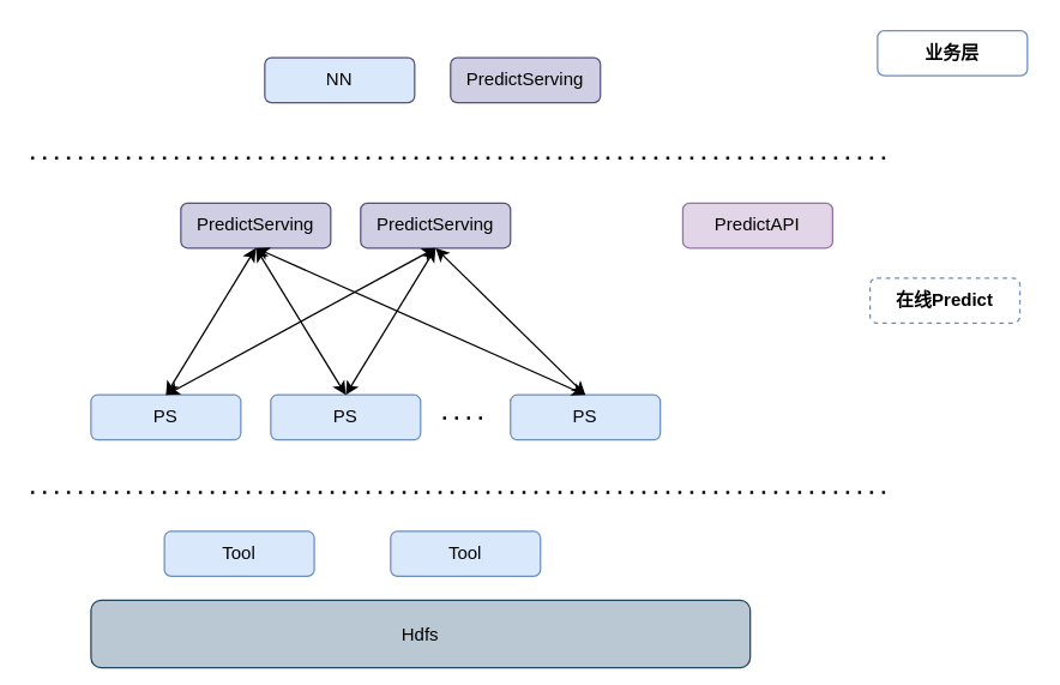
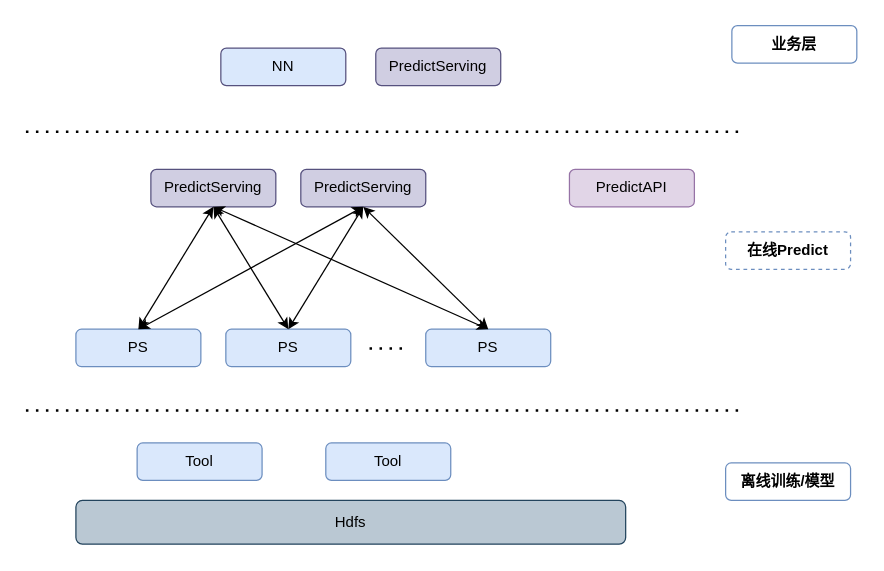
+ <mxCell id="24" value="离线训练/模型" style="rounded=1;whiteSpace=wrap;html=1;strokeColor=#6c8ebf;fillColor=none;fontStyle=1" vertex="1" parent="1"><mxGeometry x="580" y="370" width="100" height="30" as="geometry" /></mxCell>
- <mxCell id="14" value="Hdfs" style="rounded=1;whiteSpace=wrap;html=1;fillColor=#bac8d3;strokeColor=#23445d;" vertex="1" parent="1"><mxGeometry x="60" y="400" width="440" height="45" as="geometry" /></mxCell>
+ <mxCell id="14" value="Hdfs" style="rounded=1;whiteSpace=wrap;html=1;fillColor=#bac8d3;strokeColor=#23445d;" vertex="1" parent="1"><mxGeometry x="60" y="400" width="440" height="35" as="geometry" /></mxCell>
